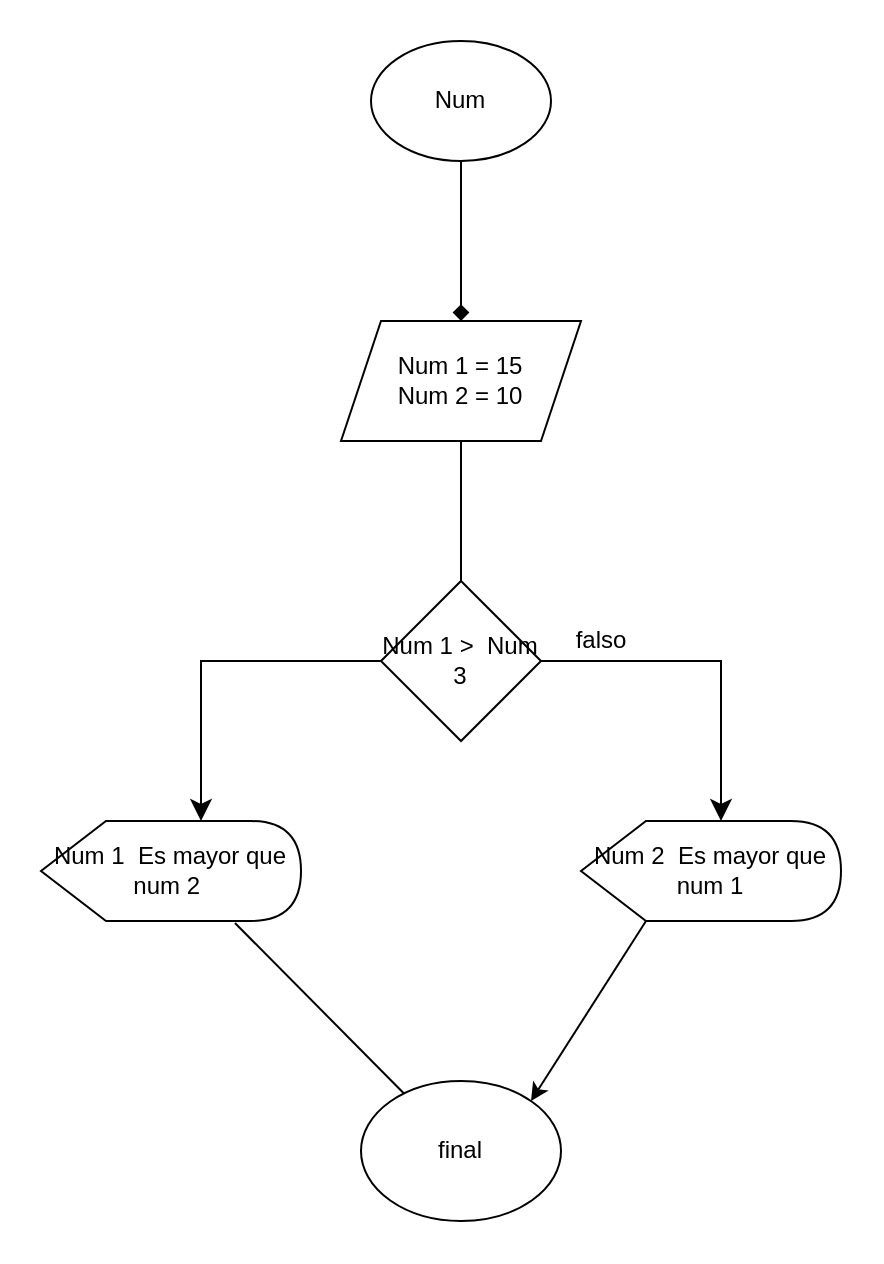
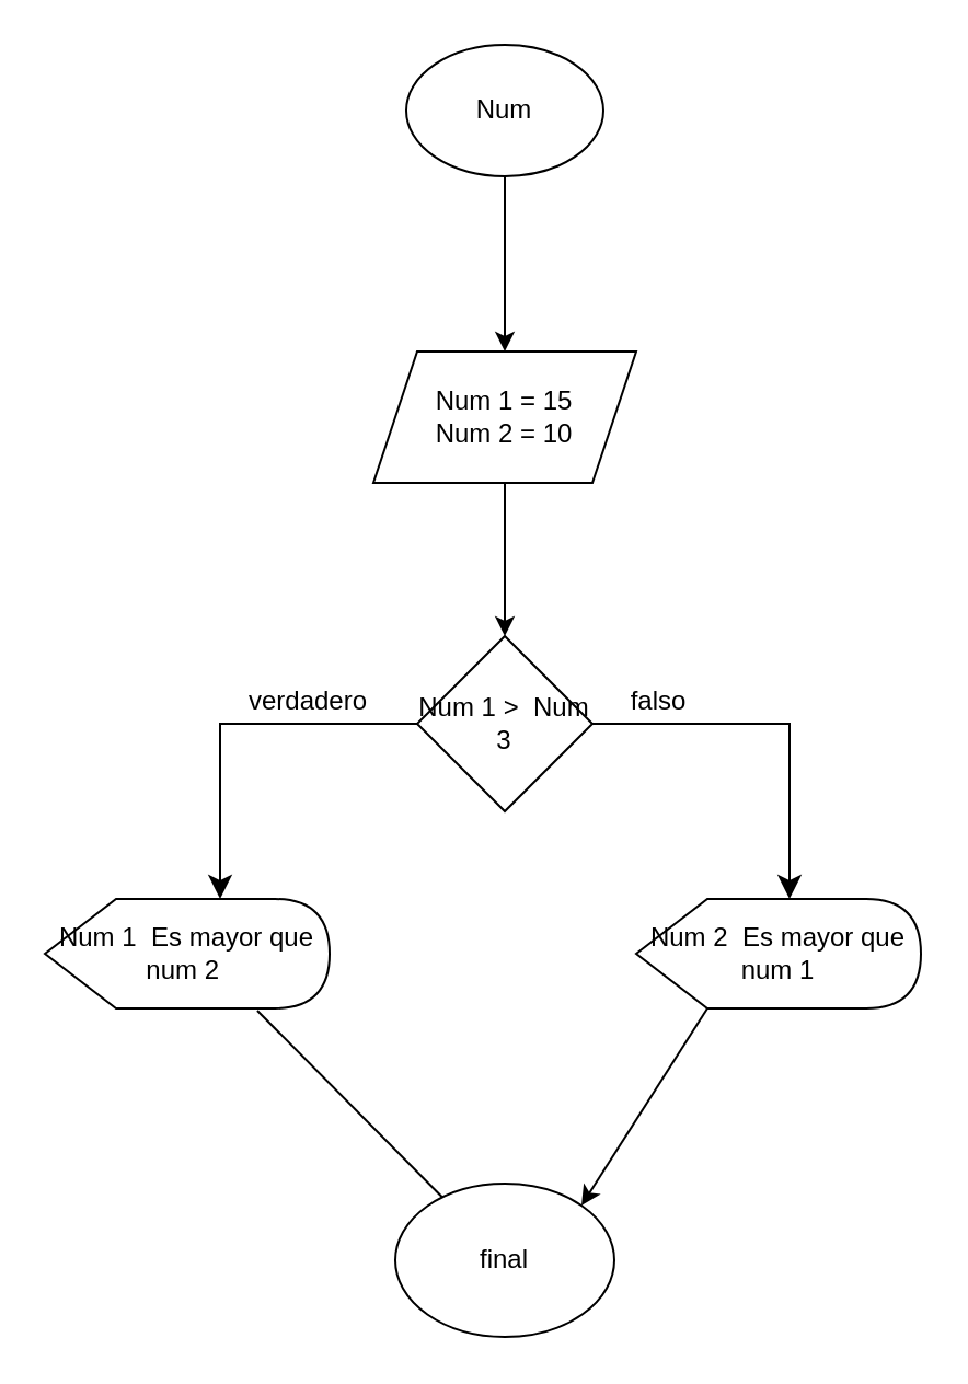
- <mxCell id="2" value="" style="edgeStyle=orthogonalEdgeStyle;rounded=0;orthogonalLoop=1;jettySize=auto;html=1;endArrow=diamond;" edge="1" parent="1" source="3" target="6"><mxGeometry relative="1" as="geometry" /></mxCell>
+ <mxCell id="2" value="" style="edgeStyle=orthogonalEdgeStyle;rounded=0;orthogonalLoop=1;jettySize=auto;html=1;" edge="1" parent="1" source="3" target="6"><mxGeometry relative="1" as="geometry" /></mxCell>
- <mxCell id="5" value="" style="edgeStyle=orthogonalEdgeStyle;rounded=0;orthogonalLoop=1;jettySize=auto;html=1;endArrow=none;" edge="1" parent="1" source="6" target="7"><mxGeometry relative="1" as="geometry" /></mxCell>
+ <mxCell id="5" value="" style="edgeStyle=orthogonalEdgeStyle;rounded=0;orthogonalLoop=1;jettySize=auto;html=1;" edge="1" parent="1" source="6" target="7"><mxGeometry relative="1" as="geometry" /></mxCell>
+ <mxCell id="11" value="verdadero" style="text;html=1;align=center;verticalAlign=middle;resizable=0;points=[];autosize=1;strokeColor=none;fillColor=none;" vertex="1" parent="1"><mxGeometry x="100" y="305" width="80" height="30" as="geometry" /></mxCell>
